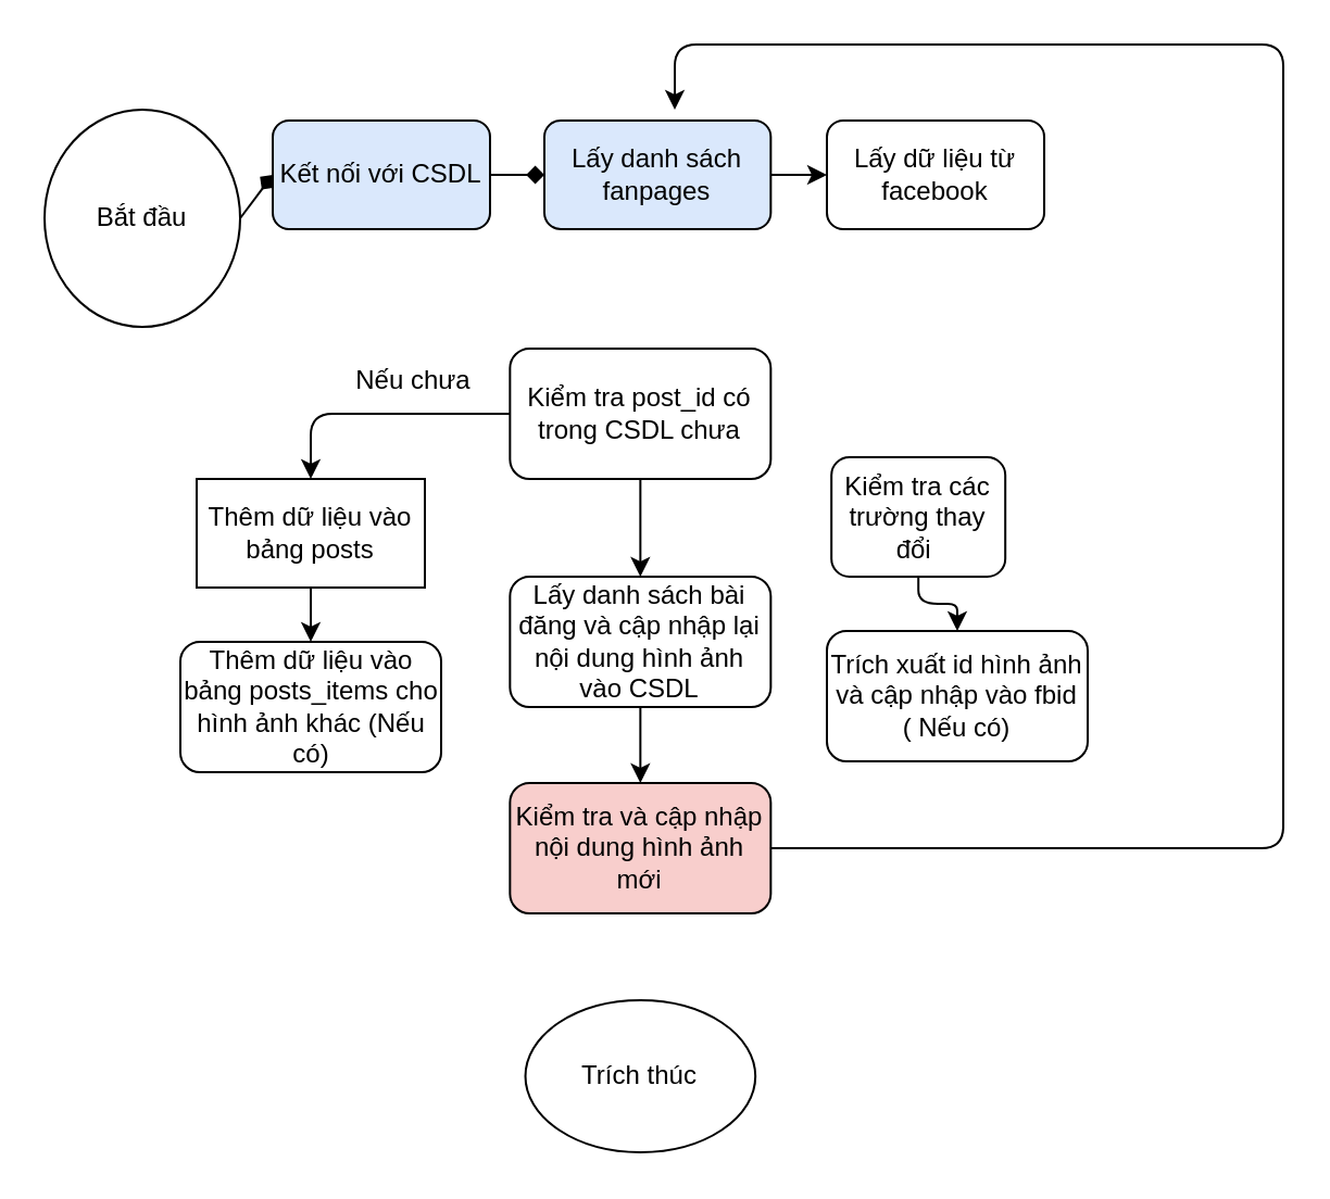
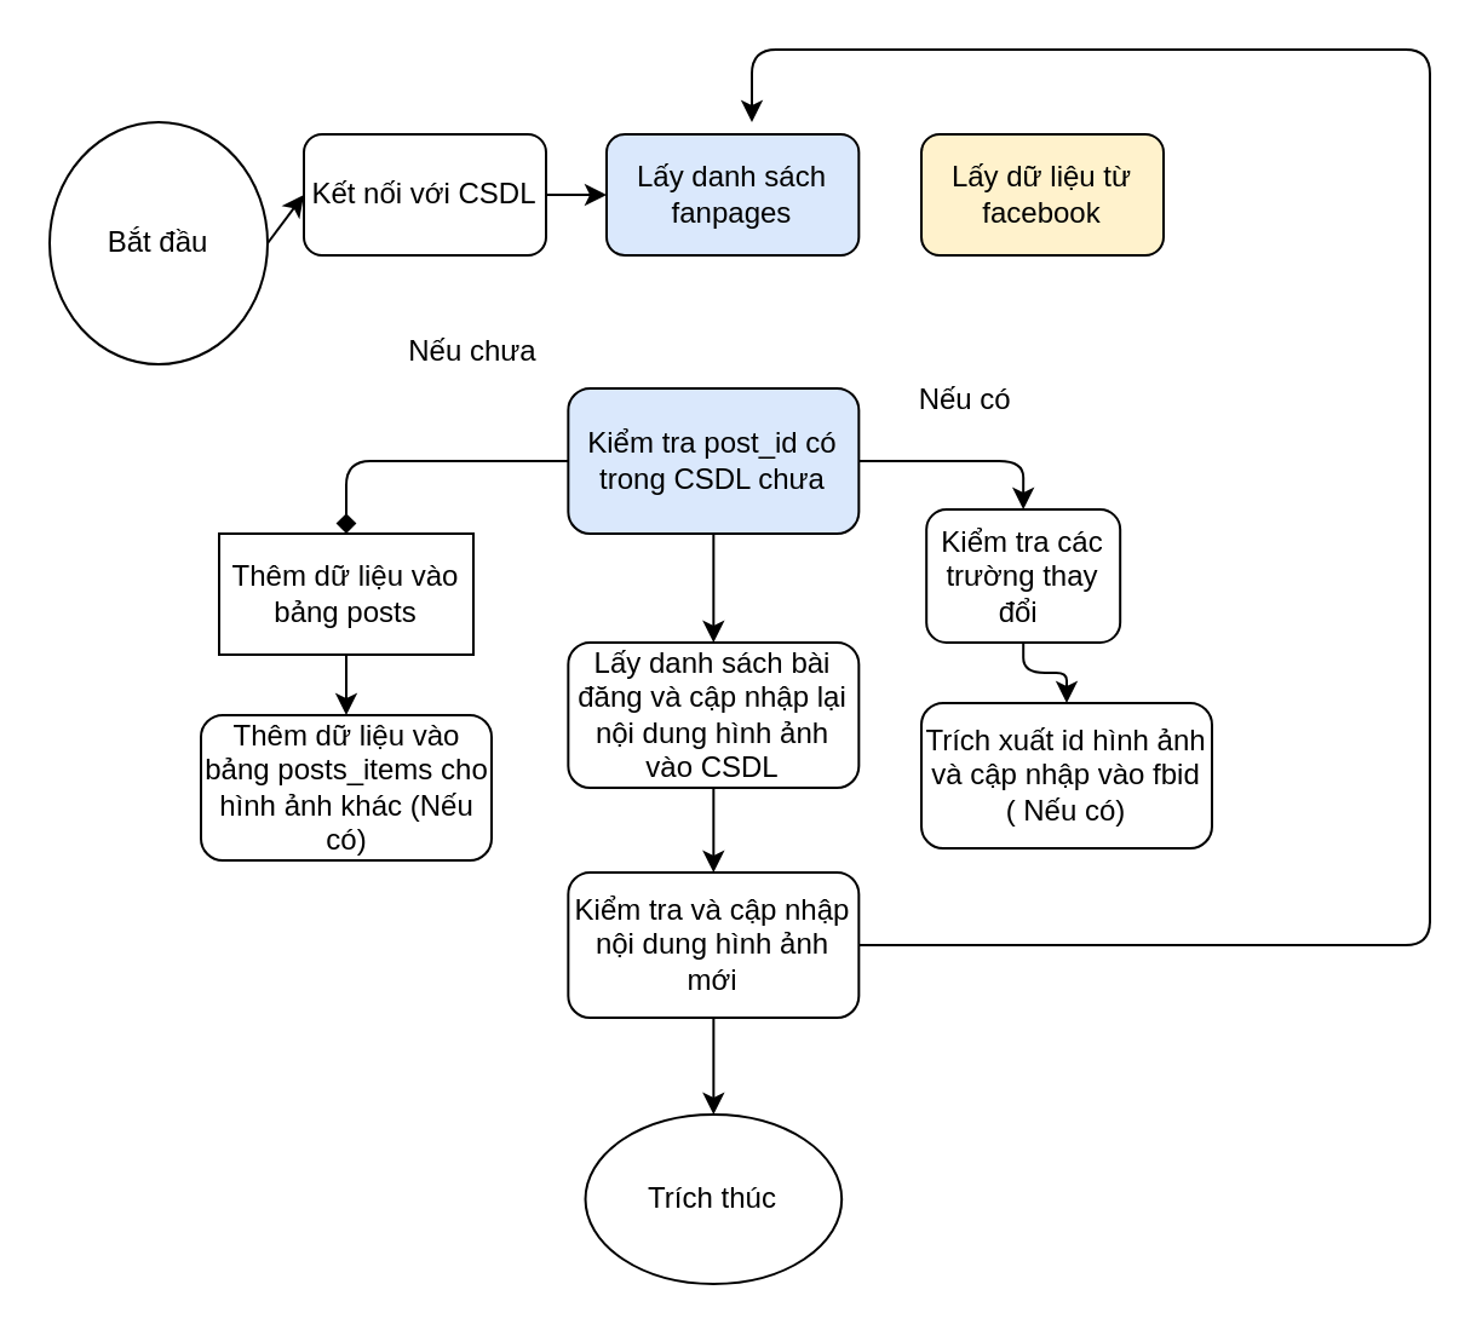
- <mxCell id="5" value="Kết nối với CSDL" style="rounded=1;whiteSpace=wrap;html=1;fillColor=#dae8fc;" vertex="1" parent="1"><mxGeometry x="125" y="55" width="100" height="50" as="geometry" /></mxCell>
+ <mxCell id="5" value="Kết nối với CSDL" style="rounded=1;whiteSpace=wrap;html=1;" vertex="1" parent="1"><mxGeometry x="125" y="55" width="100" height="50" as="geometry" /></mxCell>
- <mxCell id="4" value="" style="edgeStyle=none;html=1;endArrow=diamond;" edge="1" parent="1" source="5" target="7"><mxGeometry relative="1" as="geometry" /></mxCell>
+ <mxCell id="4" value="" style="edgeStyle=none;html=1;" edge="1" parent="1" source="5" target="7"><mxGeometry relative="1" as="geometry" /></mxCell>
- <mxCell id="6" value="" style="edgeStyle=none;html=1;" edge="1" parent="1" source="7" target="8"><mxGeometry relative="1" as="geometry" /></mxCell>
- <mxCell id="8" value="Lấy dữ liệu từ facebook" style="rounded=1;whiteSpace=wrap;html=1;" vertex="1" parent="1"><mxGeometry x="380" y="55" width="100" height="50" as="geometry" /></mxCell>
+ <mxCell id="8" value="Lấy dữ liệu từ facebook" style="rounded=1;whiteSpace=wrap;html=1;fillColor=#fff2cc;" vertex="1" parent="1"><mxGeometry x="380" y="55" width="100" height="50" as="geometry" /></mxCell>
- <mxCell id="2" style="edgeStyle=none;html=1;exitX=1;exitY=0.5;exitDx=0;exitDy=0;entryX=0;entryY=0.5;entryDx=0;entryDy=0;endArrow=diamond;" edge="1" parent="1" source="3" target="5"><mxGeometry relative="1" as="geometry" /></mxCell>
+ <mxCell id="2" style="edgeStyle=none;html=1;exitX=1;exitY=0.5;exitDx=0;exitDy=0;entryX=0;entryY=0.5;entryDx=0;entryDy=0;" edge="1" parent="1" source="3" target="5"><mxGeometry relative="1" as="geometry" /></mxCell>
+ <mxCell id="18" value="Nếu có&amp;nbsp;" style="text;html=1;strokeColor=none;fillColor=none;align=center;verticalAlign=middle;whiteSpace=wrap;rounded=0;" vertex="1" parent="1"><mxGeometry x="370" y="150" width="60" height="30" as="geometry" /></mxCell>
- <mxCell id="17" value="Nếu chưa" style="text;html=1;strokeColor=none;fillColor=none;align=center;verticalAlign=middle;whiteSpace=wrap;rounded=0;" vertex="1" parent="1"><mxGeometry x="160" y="160" width="60" height="30" as="geometry" /></mxCell>
+ <mxCell id="17" value="Nếu chưa" style="text;html=1;strokeColor=none;fillColor=none;align=center;verticalAlign=middle;whiteSpace=wrap;rounded=0;" vertex="1" parent="1"><mxGeometry x="165" y="130" width="60" height="30" as="geometry" /></mxCell>
- <mxCell id="12" value="Kiểm tra post_id có trong CSDL chưa" style="rounded=1;whiteSpace=wrap;html=1;" vertex="1" parent="1"><mxGeometry x="234.17" y="160" width="120" height="60" as="geometry" /></mxCell>
+ <mxCell id="12" value="Kiểm tra post_id có trong CSDL chưa" style="rounded=1;whiteSpace=wrap;html=1;fillColor=#dae8fc;" vertex="1" parent="1"><mxGeometry x="234.17" y="160" width="120" height="60" as="geometry" /></mxCell>
+ <mxCell id="11" style="edgeStyle=orthogonalEdgeStyle;html=1;entryX=0.5;entryY=0;entryDx=0;entryDy=0;" edge="1" parent="1" source="12" target="16"><mxGeometry relative="1" as="geometry" /></mxCell>
- <mxCell id="9" style="edgeStyle=orthogonalEdgeStyle;html=1;entryX=0.5;entryY=0;entryDx=0;entryDy=0;" edge="1" parent="1" source="12" target="14"><mxGeometry relative="1" as="geometry"><mxPoint x="150" y="190" as="targetPoint" /></mxGeometry></mxCell>
+ <mxCell id="9" style="edgeStyle=orthogonalEdgeStyle;html=1;entryX=0.5;entryY=0;entryDx=0;entryDy=0;endArrow=diamond;" edge="1" parent="1" source="12" target="14"><mxGeometry relative="1" as="geometry"><mxPoint x="150" y="190" as="targetPoint" /></mxGeometry></mxCell>
- <mxCell id="25" value="Kiểm tra và cập nhập nội dung hình ảnh mới" style="rounded=1;whiteSpace=wrap;html=1;fillColor=#f8cecc;" vertex="1" parent="1"><mxGeometry x="234.17" y="360" width="120" height="60" as="geometry" /></mxCell>
+ <mxCell id="25" value="Kiểm tra và cập nhập nội dung hình ảnh mới" style="rounded=1;whiteSpace=wrap;html=1;" vertex="1" parent="1"><mxGeometry x="234.17" y="360" width="120" height="60" as="geometry" /></mxCell>
+ <mxCell id="23" value="" style="edgeStyle=orthogonalEdgeStyle;html=1;" edge="1" parent="1" source="25" target="26"><mxGeometry relative="1" as="geometry" /></mxCell>
